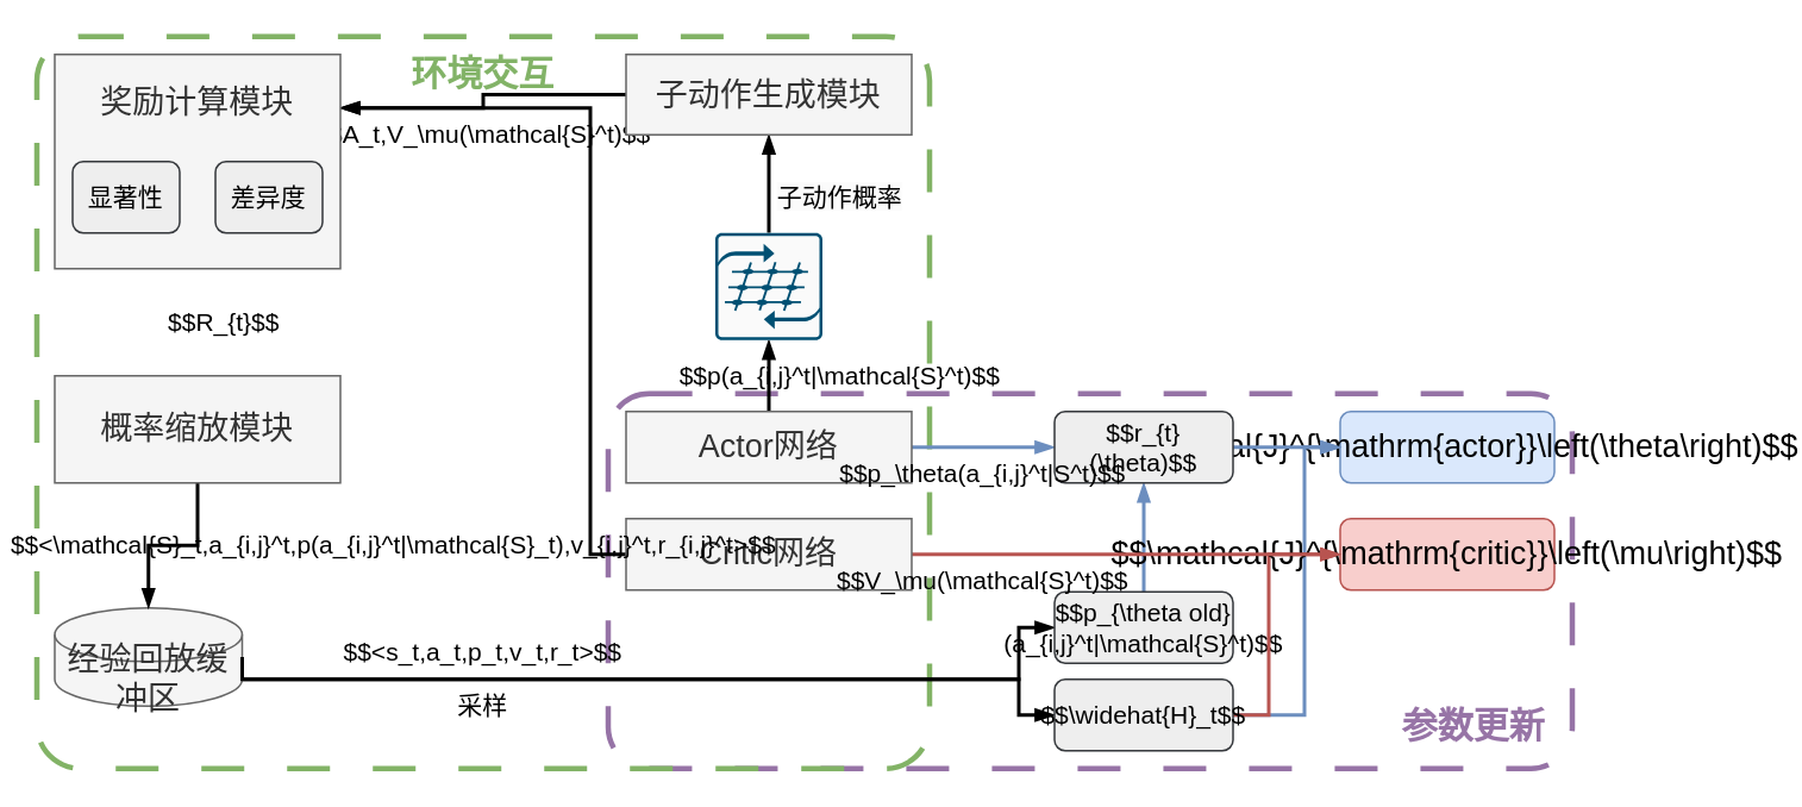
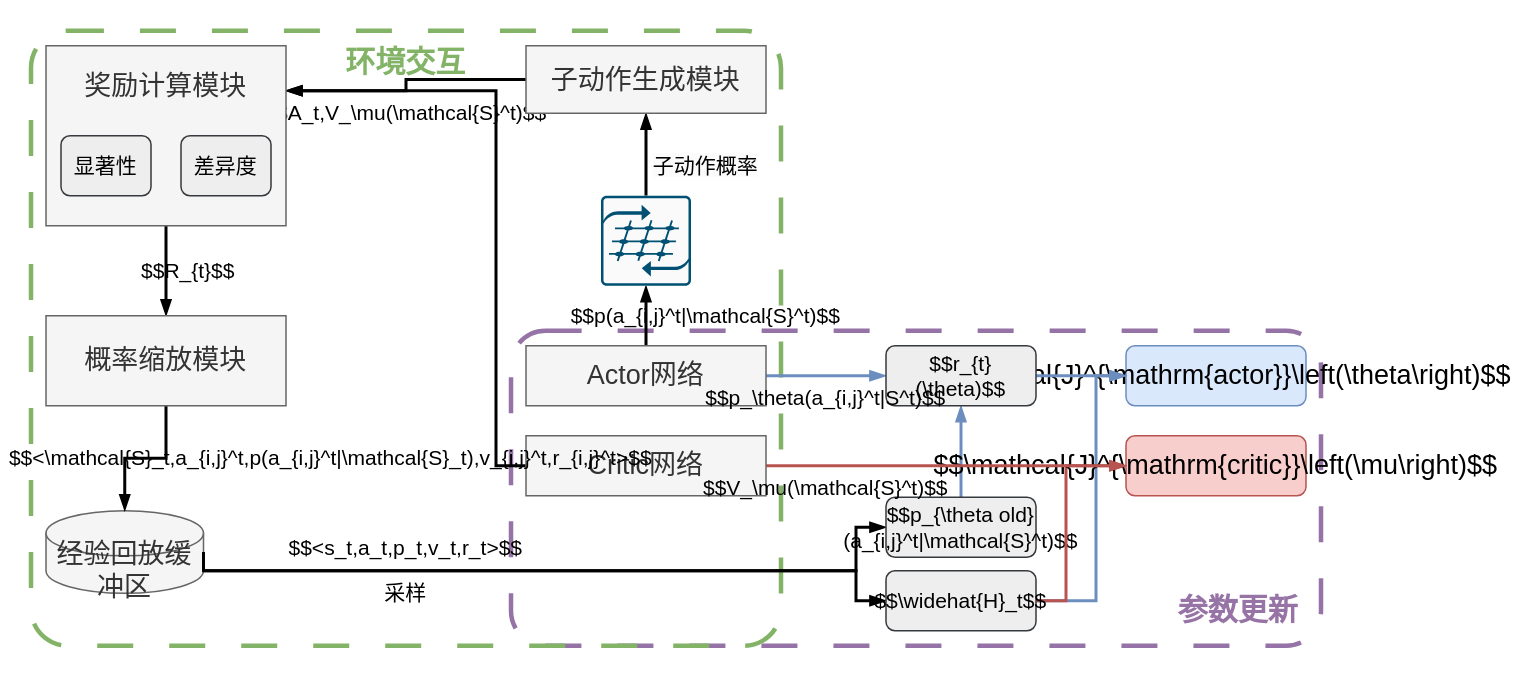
+ <mxCell id="32" value="" style="edgeStyle=orthogonalEdgeStyle;rounded=0;orthogonalLoop=1;jettySize=auto;html=1;strokeWidth=2;endArrow=blockThin;endFill=1;" edge="1" parent="1" source="33" target="36"><mxGeometry relative="1" as="geometry" /></mxCell>
